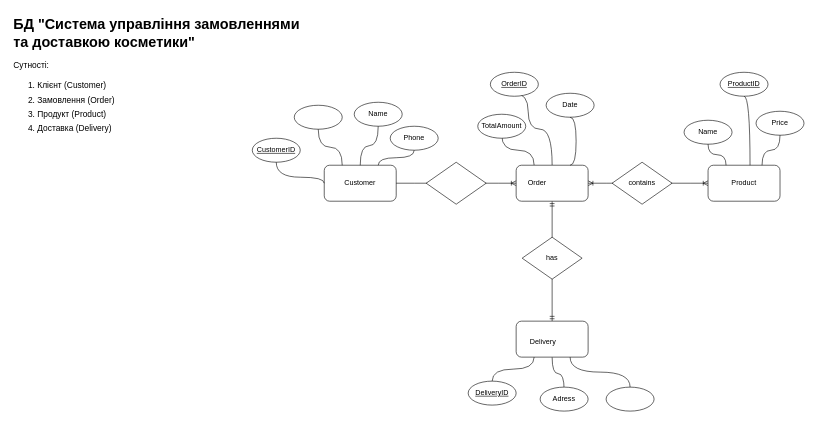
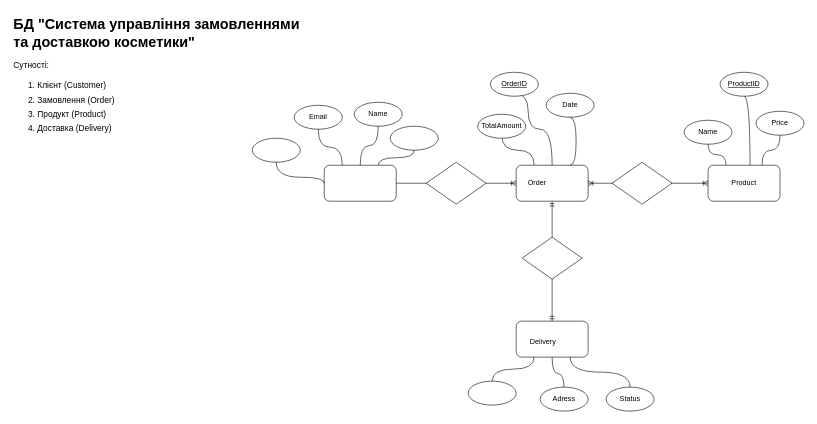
+ <mxCell id="26" value="Email" style="text;html=1;align=center;verticalAlign=middle;whiteSpace=wrap;rounded=0;" vertex="1" parent="1"><mxGeometry x="500" y="180" width="60" height="30" as="geometry" /></mxCell>
- <mxCell id="27" value="Phone" style="text;html=1;align=center;verticalAlign=middle;whiteSpace=wrap;rounded=0;" vertex="1" parent="1"><mxGeometry x="660" y="215" width="60" height="30" as="geometry" /></mxCell>
- <mxCell id="24" value="&lt;u&gt;CustomerID&lt;/u&gt;" style="text;html=1;align=center;verticalAlign=middle;whiteSpace=wrap;rounded=0;" vertex="1" parent="1"><mxGeometry x="430" y="235" width="60" height="30" as="geometry" /></mxCell>
- <mxCell id="11" value="Customer" style="text;html=1;align=center;verticalAlign=middle;whiteSpace=wrap;rounded=0;" vertex="1" parent="1"><mxGeometry x="570" y="290" width="60" height="30" as="geometry" /></mxCell>
- <mxCell id="17" value="contains" style="text;html=1;align=center;verticalAlign=middle;whiteSpace=wrap;rounded=0;" vertex="1" parent="1"><mxGeometry x="1040" y="290" width="60" height="30" as="geometry" /></mxCell>
- <mxCell id="18" value="has" style="text;html=1;align=center;verticalAlign=middle;whiteSpace=wrap;rounded=0;" vertex="1" parent="1"><mxGeometry x="890" y="415" width="60" height="30" as="geometry" /></mxCell>
- <mxCell id="43" value="&lt;u&gt;DeliveryID&lt;/u&gt;" style="text;html=1;align=center;verticalAlign=middle;whiteSpace=wrap;rounded=0;" vertex="1" parent="1"><mxGeometry x="790" y="640" width="60" height="30" as="geometry" /></mxCell>
+ <mxCell id="45" value="Status" style="text;html=1;align=center;verticalAlign=middle;whiteSpace=wrap;rounded=0;" vertex="1" parent="1"><mxGeometry x="1020" y="650" width="60" height="30" as="geometry" /></mxCell>
